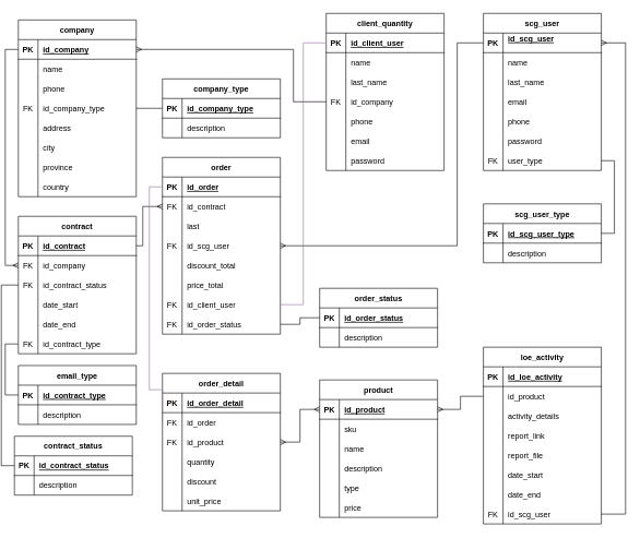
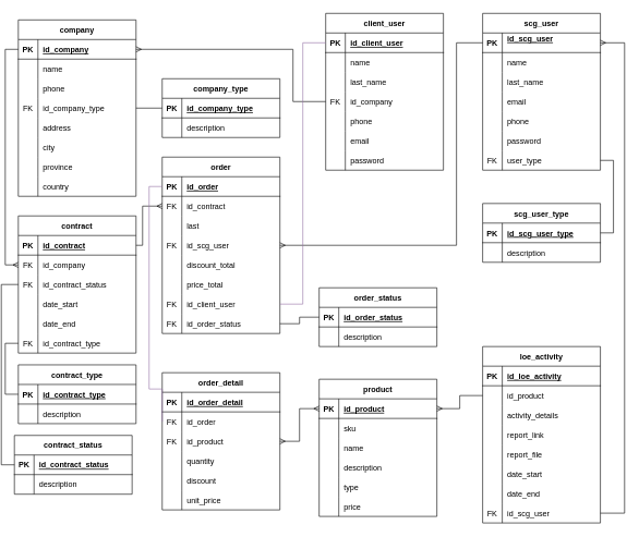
- <mxCell id="2" value="client_quantity" style="shape=table;startSize=30;container=1;collapsible=1;childLayout=tableLayout;fixedRows=1;rowLines=0;fontStyle=1;align=center;resizeLast=1;" parent="1" vertex="1"><mxGeometry x="496" y="20" width="180" height="240" as="geometry" /></mxCell>
+ <mxCell id="2" value="client_user" style="shape=table;startSize=30;container=1;collapsible=1;childLayout=tableLayout;fixedRows=1;rowLines=0;fontStyle=1;align=center;resizeLast=1;" parent="1" vertex="1"><mxGeometry x="496" y="20" width="180" height="240" as="geometry" /></mxCell>
- <mxCell id="219" value="email_type" style="shape=table;startSize=30;container=1;collapsible=1;childLayout=tableLayout;fixedRows=1;rowLines=0;fontStyle=1;align=center;resizeLast=1;" vertex="1" parent="1"><mxGeometry x="26" y="558" width="180" height="90" as="geometry" /></mxCell>
+ <mxCell id="219" value="contract_type" style="shape=table;startSize=30;container=1;collapsible=1;childLayout=tableLayout;fixedRows=1;rowLines=0;fontStyle=1;align=center;resizeLast=1;" vertex="1" parent="1"><mxGeometry x="26" y="558" width="180" height="90" as="geometry" /></mxCell>
